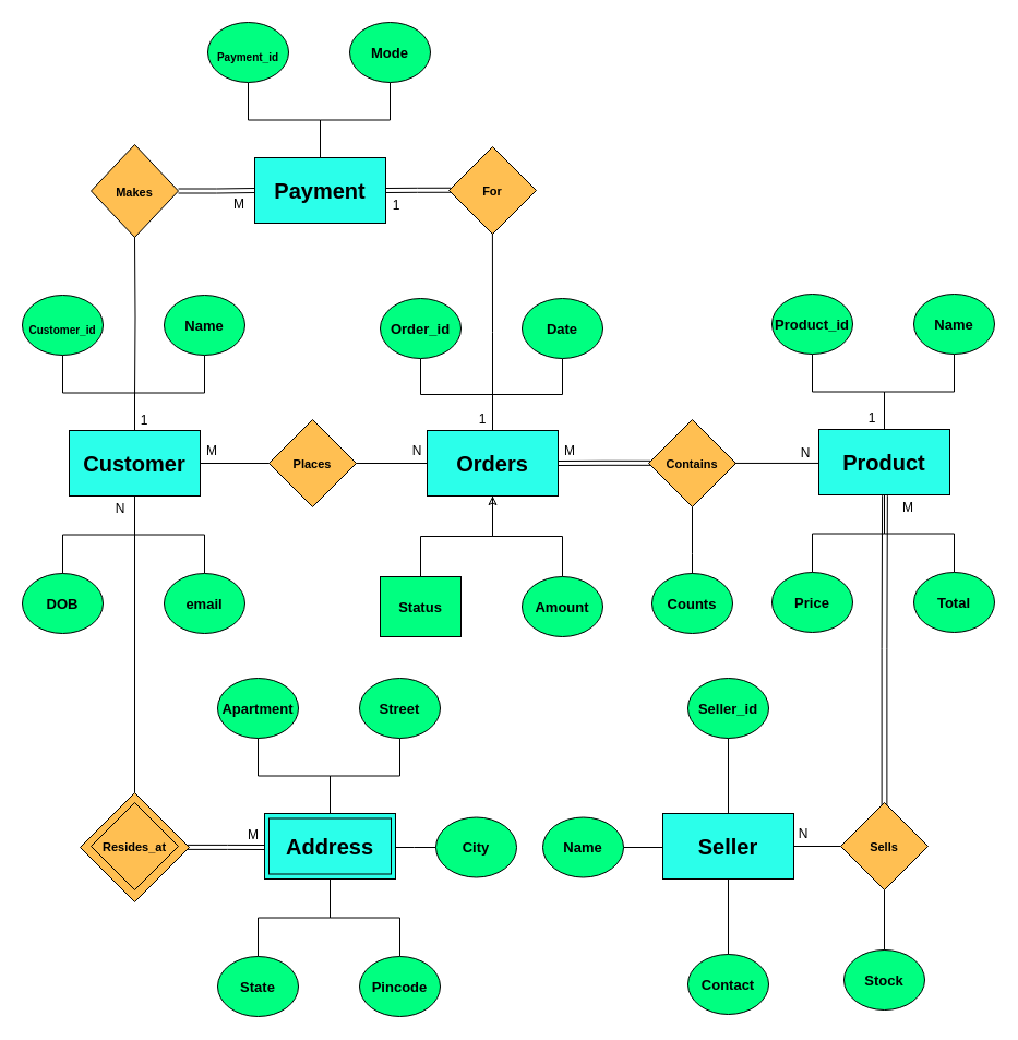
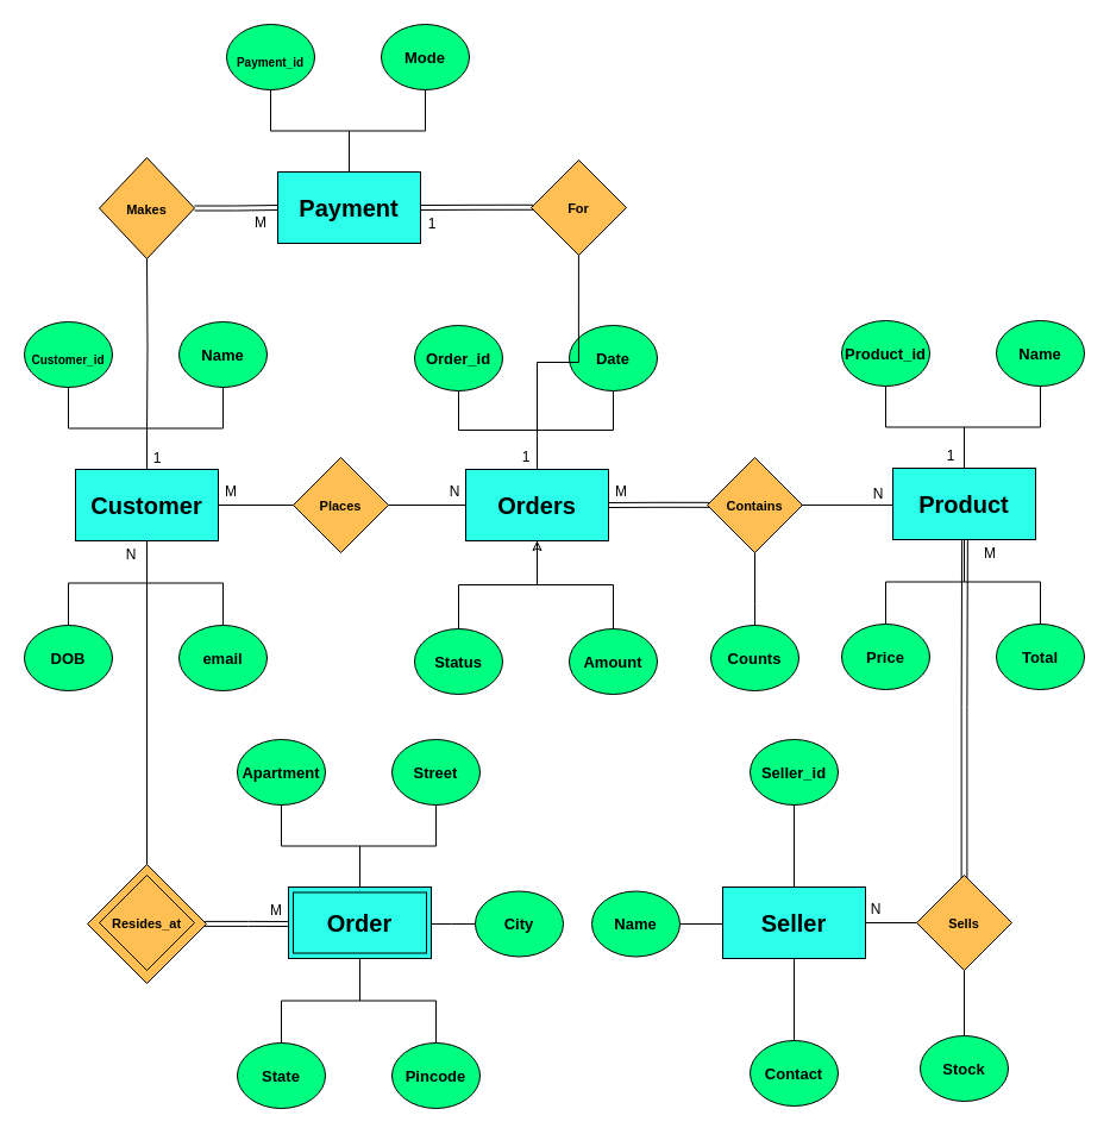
- <mxCell id="58" value="&lt;h3 style=&quot;border-color: var(--border-color);&quot;&gt;&lt;font style=&quot;font-size: 11px;&quot;&gt;For&lt;/font&gt;&lt;/h3&gt;" style="rhombus;whiteSpace=wrap;html=1;fillColor=#FFBF52;container=0;" parent="1" vertex="1"><mxGeometry x="411" y="134" width="80" height="80" as="geometry" /></mxCell>
+ <mxCell id="58" value="&lt;h3 style=&quot;border-color: var(--border-color);&quot;&gt;&lt;font style=&quot;font-size: 11px;&quot;&gt;For&lt;/font&gt;&lt;/h3&gt;" style="rhombus;whiteSpace=wrap;html=1;fillColor=#FFBF52;container=0;" parent="1" vertex="1"><mxGeometry x="446" y="134" width="80" height="80" as="geometry" /></mxCell>
- <mxCell id="36" value="&lt;h1 style=&quot;font-size: 13px;&quot;&gt;Status&lt;/h1&gt;" style="whiteSpace=wrap;html=1;fillColor=#00FF80;rounded=0;" parent="29" vertex="1"><mxGeometry y="255" width="74" height="55" as="geometry" /></mxCell>
+ <mxCell id="36" value="&lt;h1 style=&quot;font-size: 13px;&quot;&gt;Status&lt;/h1&gt;" style="ellipse;whiteSpace=wrap;html=1;fillColor=#00FF80;" parent="29" vertex="1"><mxGeometry y="255" width="74" height="55" as="geometry" /></mxCell>
- <mxCell id="88" value="&lt;h3 style=&quot;font-size: 20px;&quot;&gt;Address&lt;/h3&gt;" style="rounded=0;whiteSpace=wrap;html=1;fillColor=#2BFFEA;align=center;container=0;fillOpacity=100;backgroundOutline=0;" parent="82" vertex="1"><mxGeometry x="43" y="124" width="120" height="60" as="geometry" /></mxCell>
+ <mxCell id="88" value="&lt;h3 style=&quot;font-size: 20px;&quot;&gt;Order&lt;/h3&gt;" style="rounded=0;whiteSpace=wrap;html=1;fillColor=#2BFFEA;align=center;container=0;fillOpacity=100;backgroundOutline=0;" parent="82" vertex="1"><mxGeometry x="43" y="124" width="120" height="60" as="geometry" /></mxCell>
